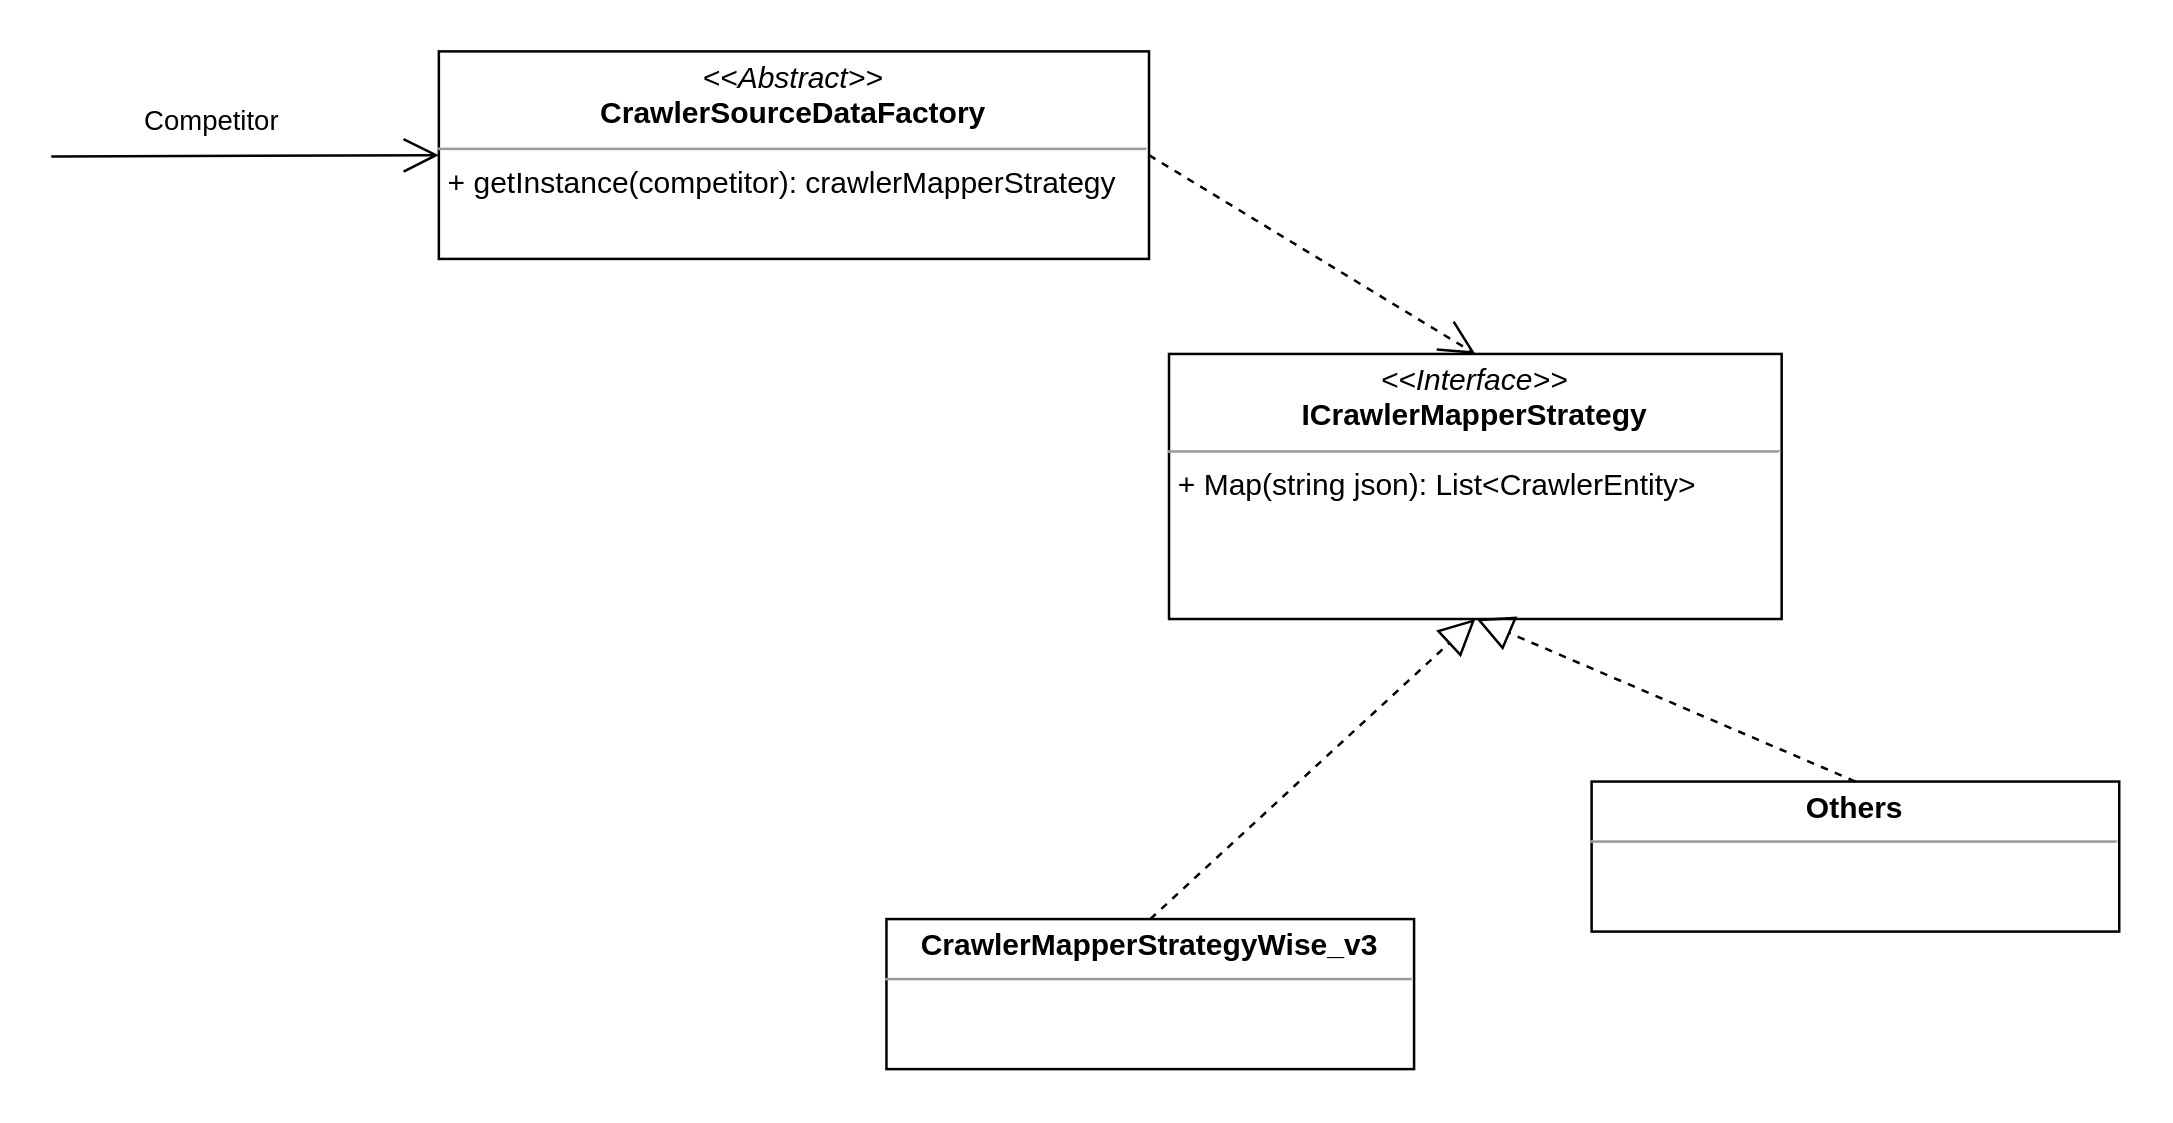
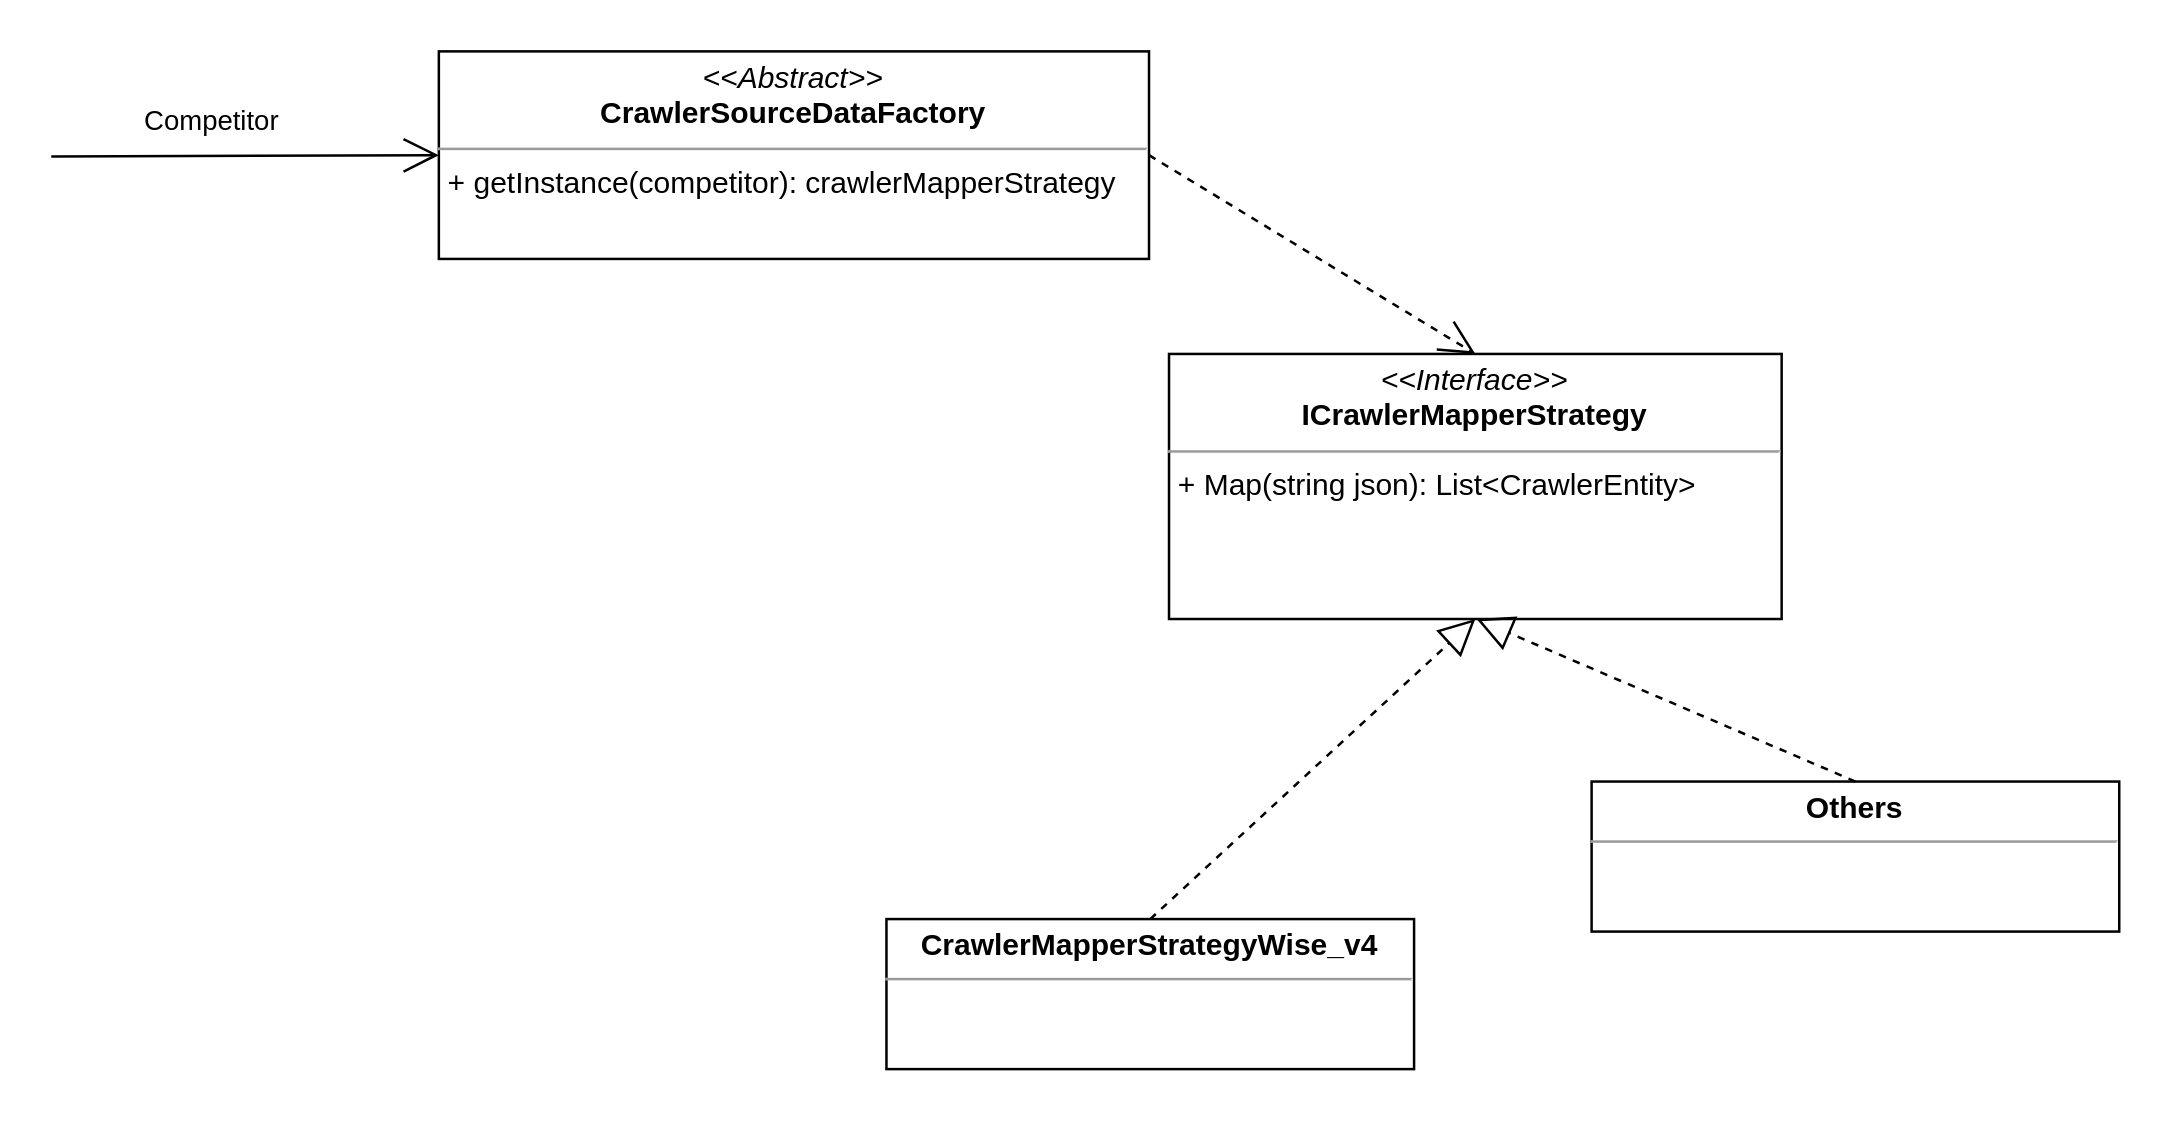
- <mxCell id="3" value="&lt;p style=&quot;margin:0px;margin-top:4px;text-align:center;&quot;&gt;&lt;b style=&quot;border-color: var(--border-color);&quot;&gt;CrawlerMapperStrategyWise_v3&lt;/b&gt;&lt;br&gt;&lt;/p&gt;&lt;hr size=&quot;1&quot;&gt;&lt;div style=&quot;height:2px;&quot;&gt;&lt;/div&gt;" style="verticalAlign=top;align=left;overflow=fill;fontSize=12;fontFamily=Helvetica;html=1;whiteSpace=wrap;" vertex="1" parent="1"><mxGeometry x="354" y="367" width="211" height="60" as="geometry" /></mxCell>
+ <mxCell id="3" value="&lt;p style=&quot;margin:0px;margin-top:4px;text-align:center;&quot;&gt;&lt;b style=&quot;border-color: var(--border-color);&quot;&gt;CrawlerMapperStrategyWise_v4&lt;/b&gt;&lt;br&gt;&lt;/p&gt;&lt;hr size=&quot;1&quot;&gt;&lt;div style=&quot;height:2px;&quot;&gt;&lt;/div&gt;" style="verticalAlign=top;align=left;overflow=fill;fontSize=12;fontFamily=Helvetica;html=1;whiteSpace=wrap;" vertex="1" parent="1"><mxGeometry x="354" y="367" width="211" height="60" as="geometry" /></mxCell>
